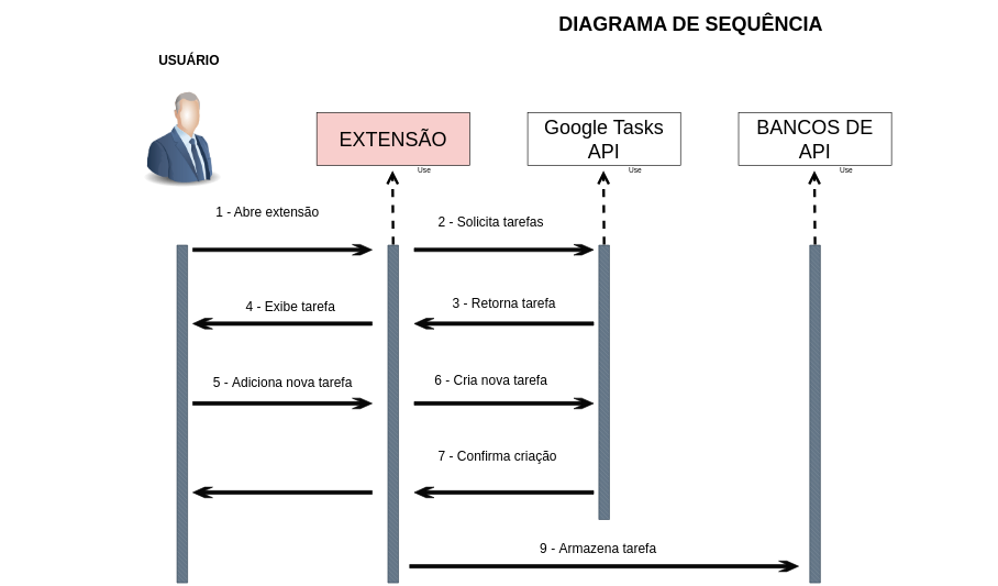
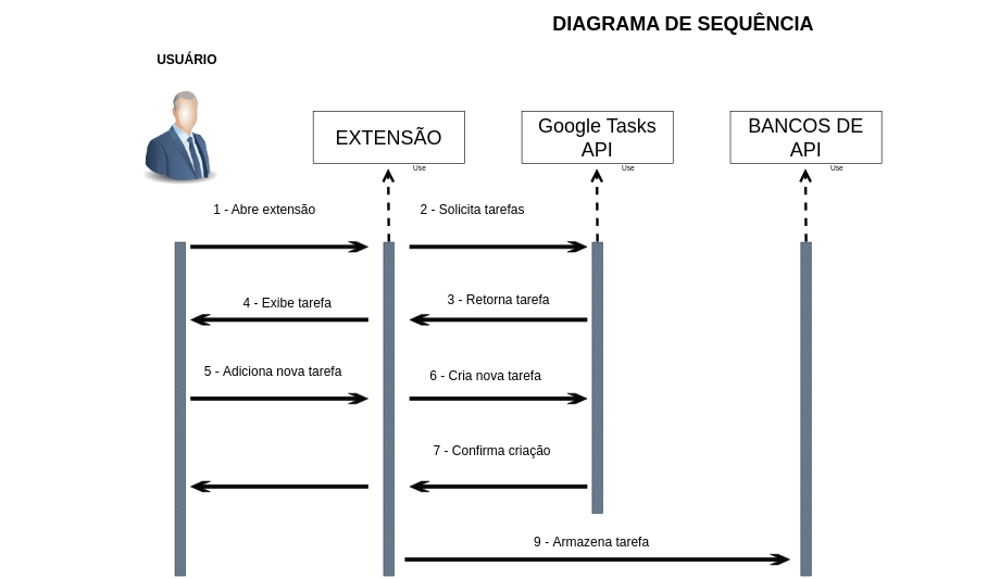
- <mxCell id="10" value="&lt;font style=&quot;font-size: 30px;&quot;&gt;EXTENSÃO&lt;/font&gt;" style="html=1;whiteSpace=wrap;fillColor=#f8cecc;" vertex="1" parent="1"><mxGeometry x="480" y="170" width="232" height="80" as="geometry" /></mxCell>
+ <mxCell id="10" value="&lt;font style=&quot;font-size: 30px;&quot;&gt;EXTENSÃO&lt;/font&gt;" style="html=1;whiteSpace=wrap;" vertex="1" parent="1"><mxGeometry x="480" y="170" width="232" height="80" as="geometry" /></mxCell>
- <mxCell id="17" value="&lt;font style=&quot;font-size: 20px;&quot;&gt;2 - Solicita tarefas&lt;/font&gt;" style="text;html=1;align=center;verticalAlign=middle;resizable=0;points=[];autosize=1;strokeColor=none;fillColor=none;" vertex="1" parent="1"><mxGeometry x="648" y="311" width="192" height="48" as="geometry" /></mxCell>
+ <mxCell id="17" value="&lt;font style=&quot;font-size: 20px;&quot;&gt;2 - Solicita tarefas&lt;/font&gt;" style="text;html=1;align=center;verticalAlign=middle;resizable=0;points=[];autosize=1;strokeColor=none;fillColor=none;" vertex="1" parent="1"><mxGeometry x="628" y="296" width="192" height="48" as="geometry" /></mxCell>
- <mxCell id="26" value="&lt;font style=&quot;font-size: 20px;&quot;&gt;5 -&amp;nbsp;Adiciona nova tarefa&lt;/font&gt;" style="text;html=1;align=center;verticalAlign=middle;resizable=0;points=[];autosize=1;strokeColor=none;fillColor=none;" vertex="1" parent="1"><mxGeometry x="308" y="555" width="240" height="48" as="geometry" /></mxCell>
+ <mxCell id="26" value="&lt;font style=&quot;font-size: 20px;&quot;&gt;5 -&amp;nbsp;Adiciona nova tarefa&lt;/font&gt;" style="text;html=1;align=center;verticalAlign=middle;resizable=0;points=[];autosize=1;strokeColor=none;fillColor=none;" vertex="1" parent="1"><mxGeometry x="298" y="545" width="240" height="48" as="geometry" /></mxCell>
